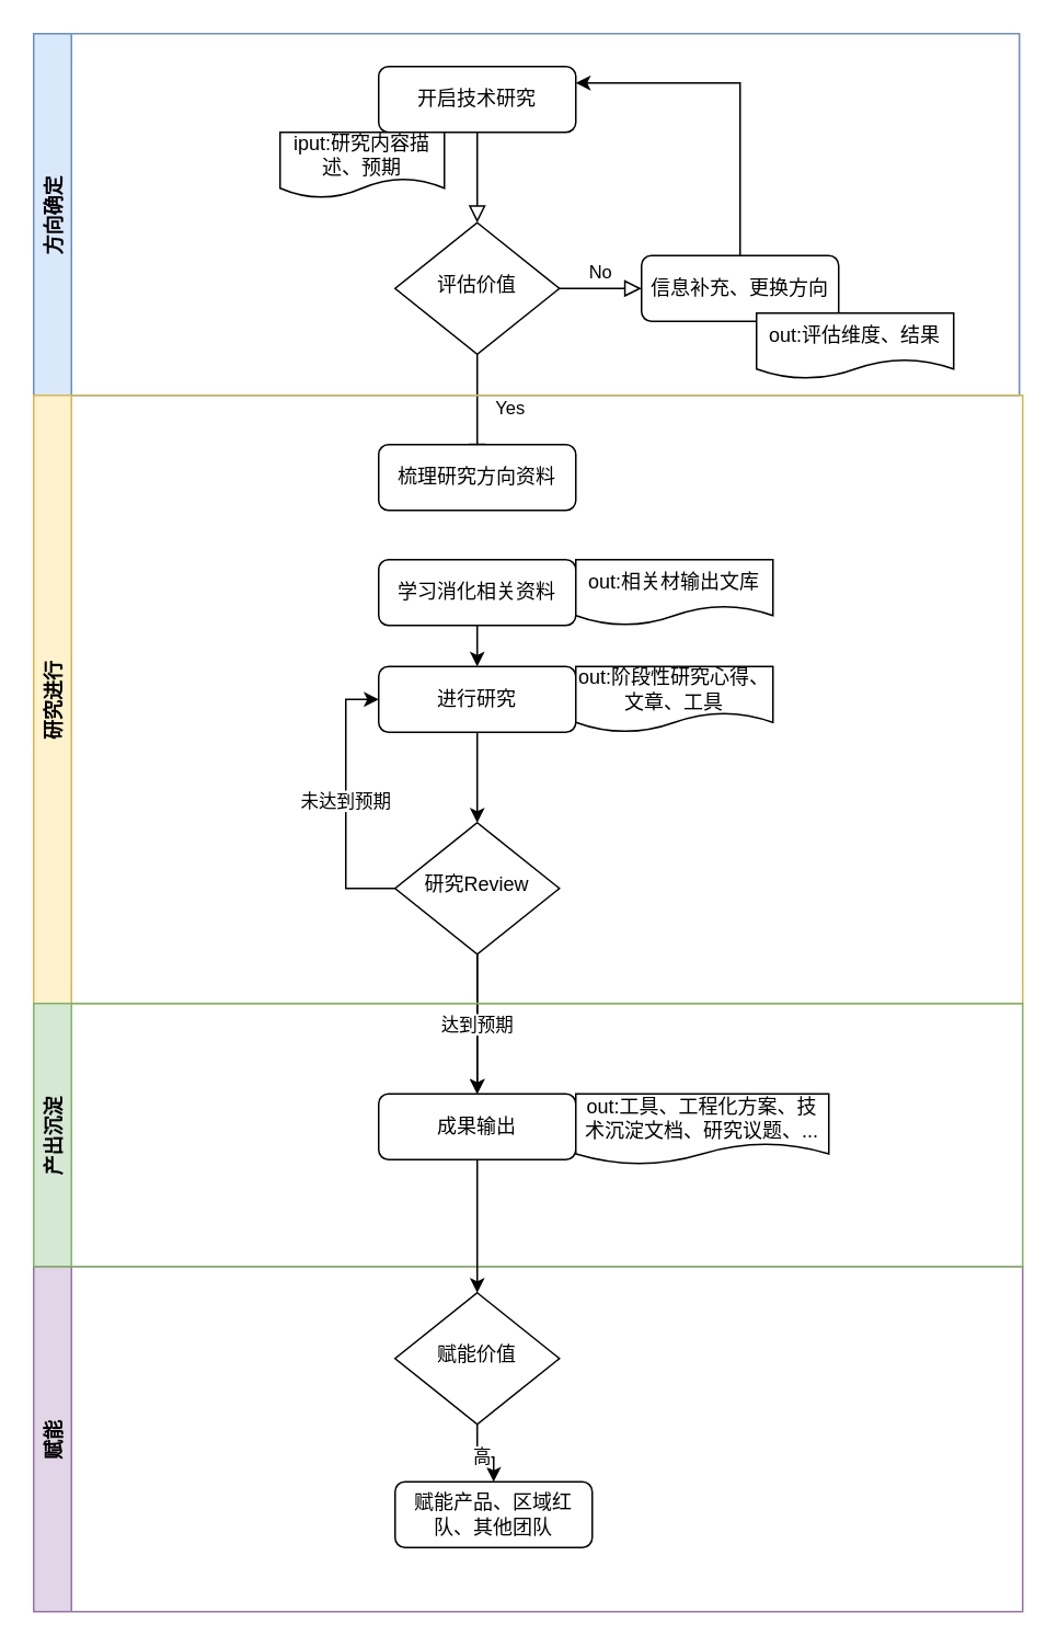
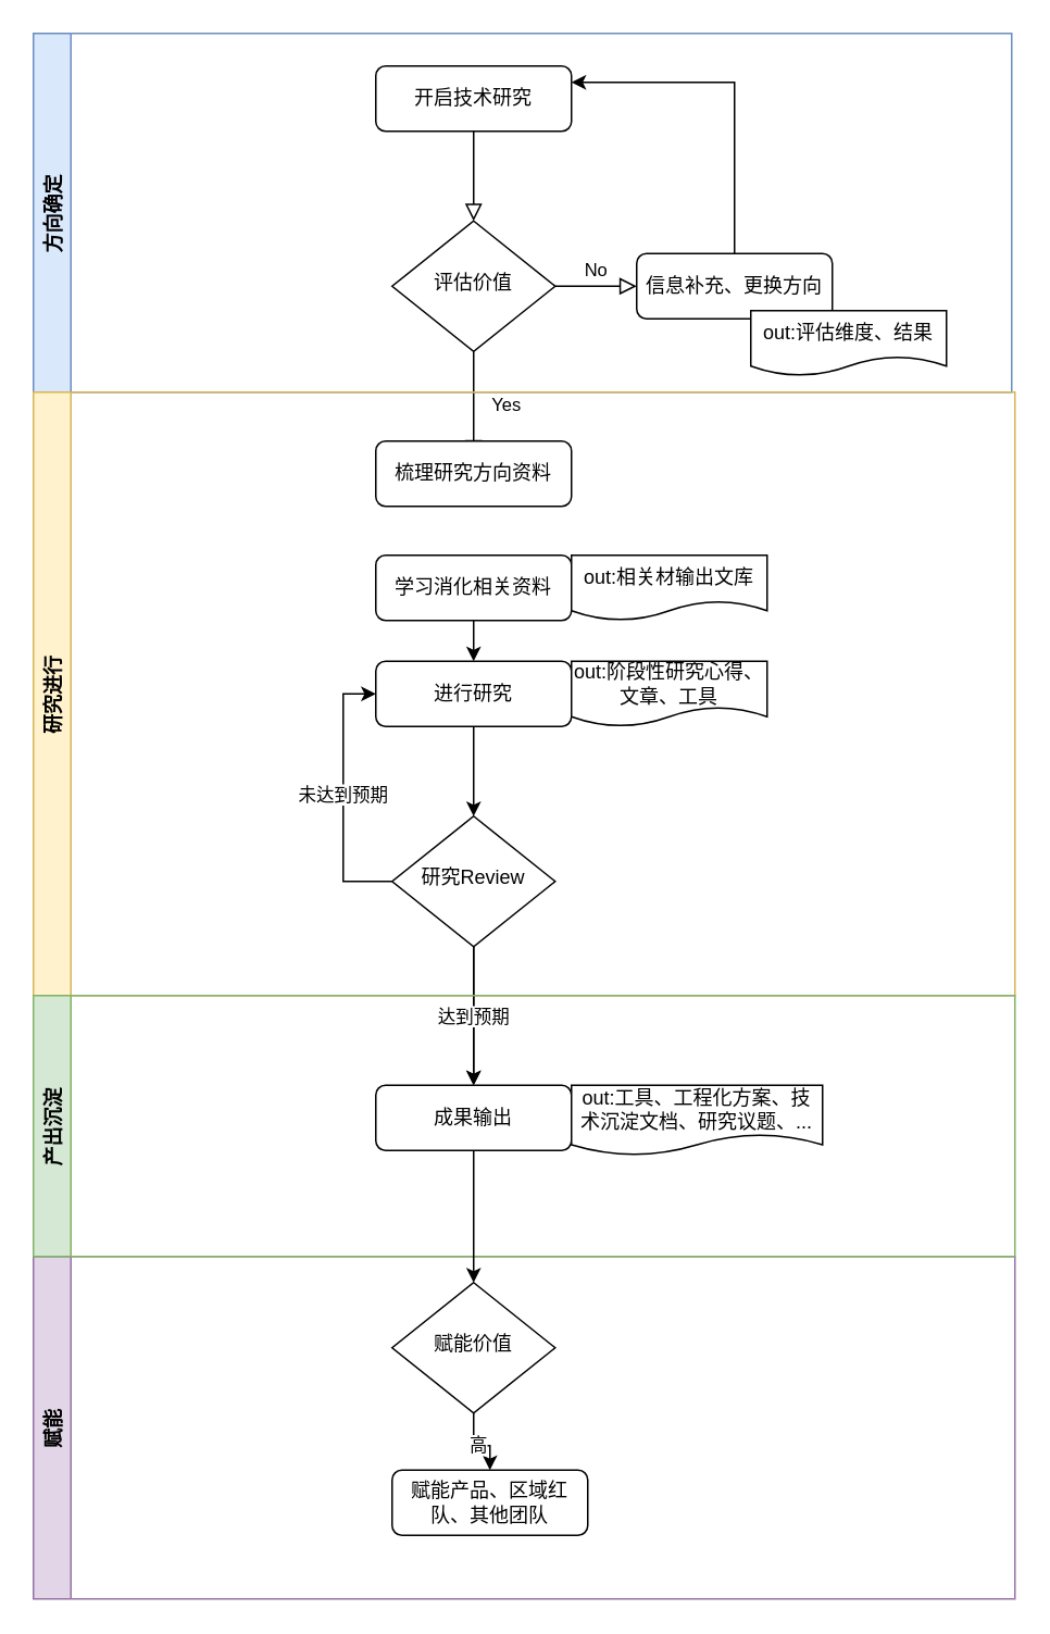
- <mxCell id="10" value="iput:研究内容描述、预期" style="shape=document;whiteSpace=wrap;html=1;boundedLbl=1;verticalAlign=middle;align=center;" parent="8" vertex="1"><mxGeometry x="150" y="60" width="100" height="40" as="geometry" /></mxCell>
